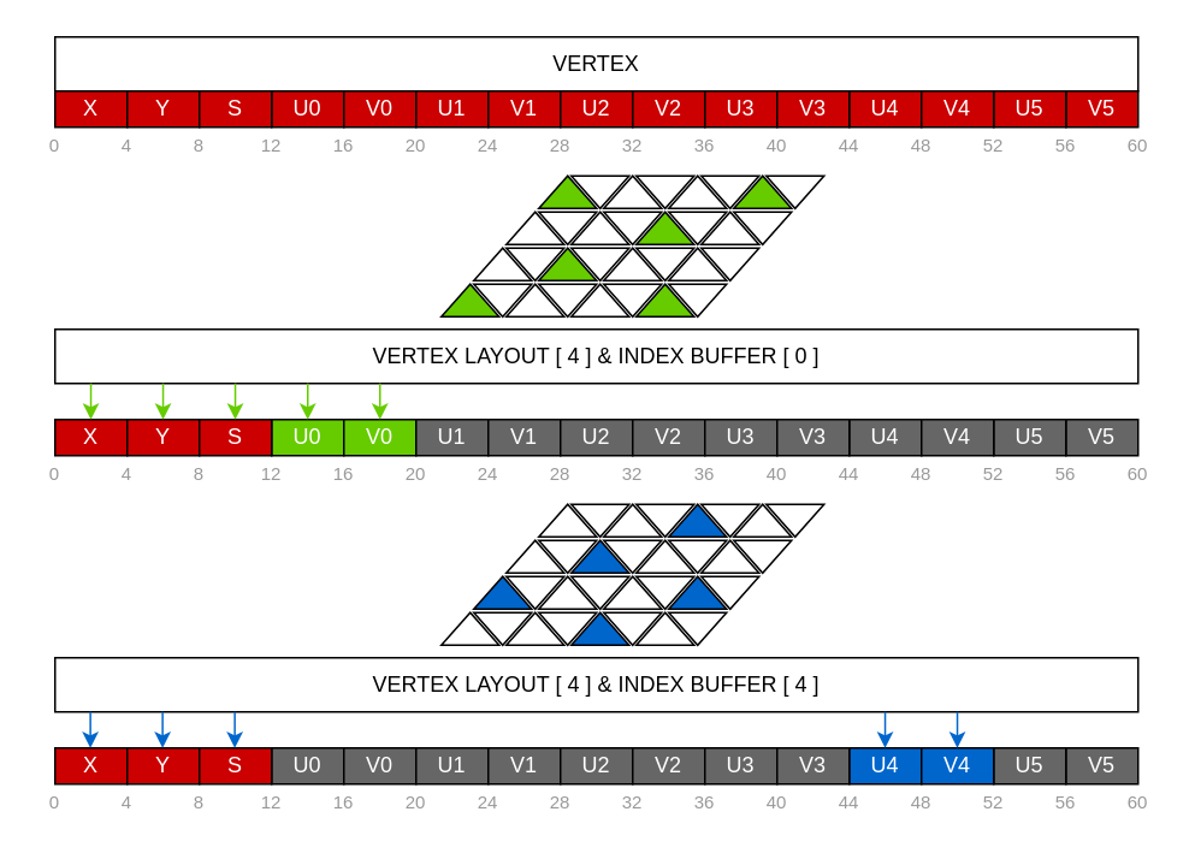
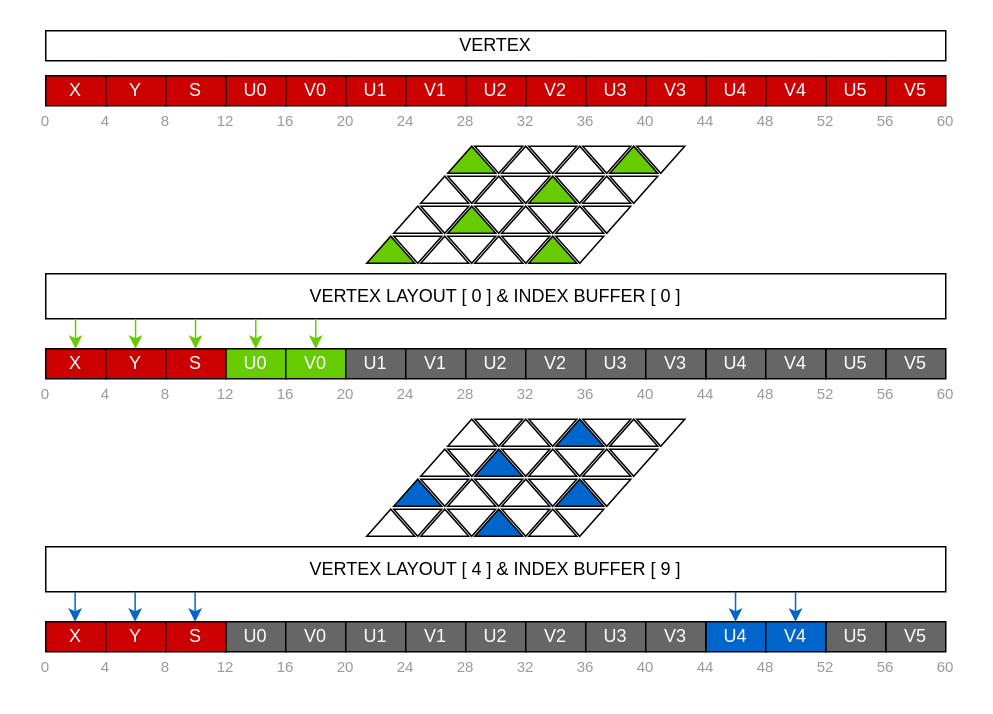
- <mxCell id="66" value="VERTEX" style="rounded=0;whiteSpace=wrap;html=1;" parent="1" vertex="1"><mxGeometry x="30" y="20" width="600" height="30" as="geometry" /></mxCell>
+ <mxCell id="66" value="VERTEX" style="rounded=0;whiteSpace=wrap;html=1;" parent="1" vertex="1"><mxGeometry x="30" y="20" width="600" height="20" as="geometry" /></mxCell>
- <mxCell id="2" value="VERTEX LAYOUT [ 4 ]&lt;b&gt;&amp;nbsp;&lt;/b&gt;&amp;amp; INDEX BUFFER [&amp;nbsp;0 ]" style="rounded=0;whiteSpace=wrap;html=1;" parent="1" vertex="1"><mxGeometry x="30" y="182" width="600" height="30" as="geometry" /></mxCell>
+ <mxCell id="2" value="VERTEX LAYOUT [ 0 ]&lt;b&gt;&amp;nbsp;&lt;/b&gt;&amp;amp; INDEX BUFFER [&amp;nbsp;0 ]" style="rounded=0;whiteSpace=wrap;html=1;" parent="1" vertex="1"><mxGeometry x="30" y="182" width="600" height="30" as="geometry" /></mxCell>
- <mxCell id="34" value="VERTEX LAYOUT [ 4 ] &amp;amp; INDEX BUFFER [ 4 ]" style="rounded=0;whiteSpace=wrap;html=1;" parent="1" vertex="1"><mxGeometry x="30" y="364" width="600" height="30" as="geometry" /></mxCell>
+ <mxCell id="34" value="VERTEX LAYOUT [ 4 ] &amp;amp; INDEX BUFFER [ 9 ]" style="rounded=0;whiteSpace=wrap;html=1;" parent="1" vertex="1"><mxGeometry x="30" y="364" width="600" height="30" as="geometry" /></mxCell>
